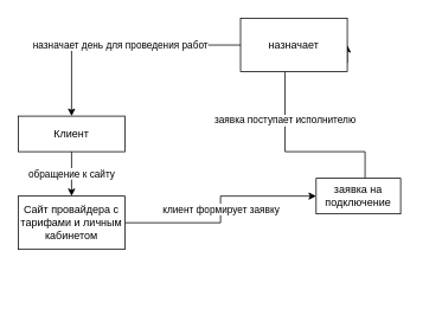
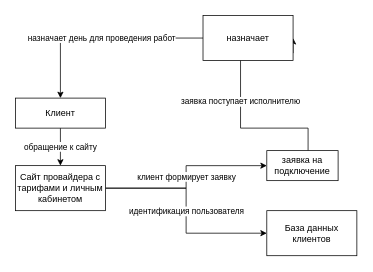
+ <mxCell id="4" value="идентификация пользователя" style="edgeStyle=orthogonalEdgeStyle;rounded=0;orthogonalLoop=1;jettySize=auto;html=1;entryX=0;entryY=0.5;entryDx=0;entryDy=0;" edge="1" parent="1" source="6" target="7"><mxGeometry relative="1" as="geometry" /></mxCell>
+ <mxCell id="7" value="База данных клиентов" style="rounded=0;whiteSpace=wrap;html=1;" vertex="1" parent="1"><mxGeometry x="355" y="280" width="120" height="60" as="geometry" /></mxCell>
